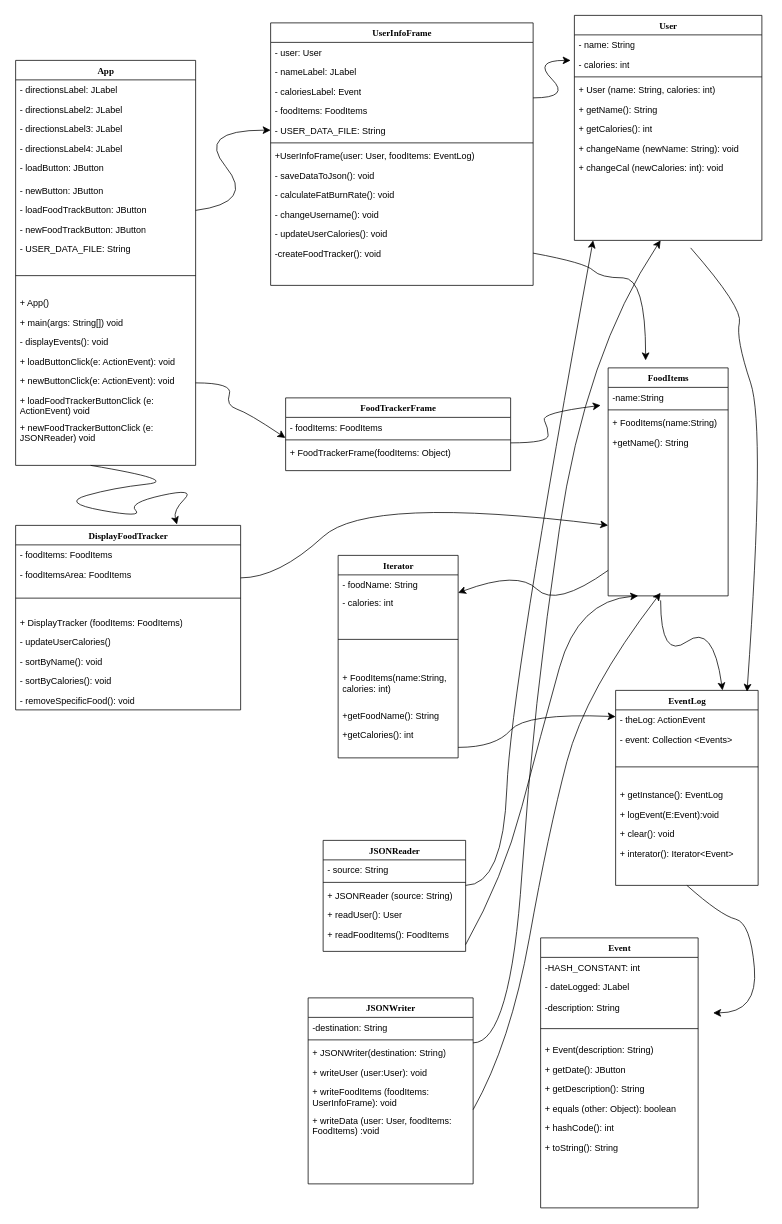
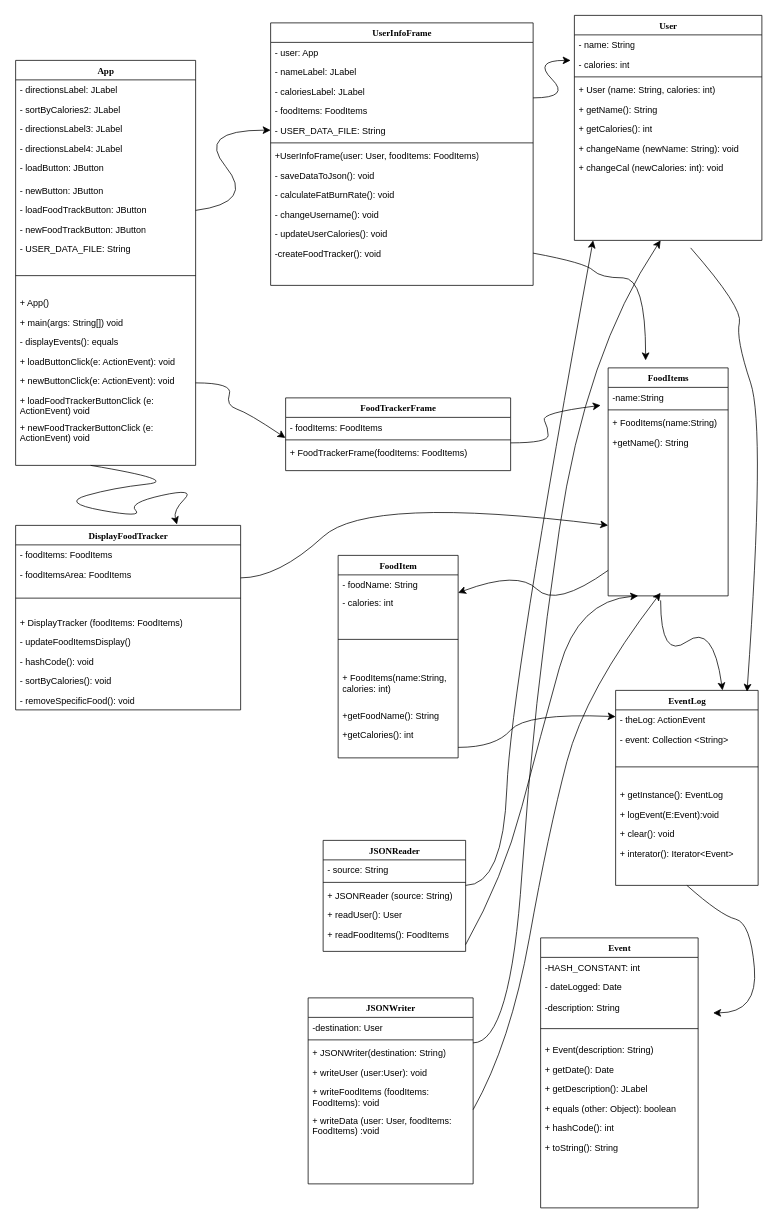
- <mxCell id="21" value="- user: User" style="text;html=1;strokeColor=none;fillColor=none;align=left;verticalAlign=top;spacingLeft=4;spacingRight=4;whiteSpace=wrap;overflow=hidden;rotatable=0;points=[[0,0.5],[1,0.5]];portConstraint=eastwest;" parent="20" vertex="1"><mxGeometry y="26" width="350" height="26" as="geometry" /></mxCell>
+ <mxCell id="21" value="- user: App" style="text;html=1;strokeColor=none;fillColor=none;align=left;verticalAlign=top;spacingLeft=4;spacingRight=4;whiteSpace=wrap;overflow=hidden;rotatable=0;points=[[0,0.5],[1,0.5]];portConstraint=eastwest;" parent="20" vertex="1"><mxGeometry y="26" width="350" height="26" as="geometry" /></mxCell>
- <mxCell id="23" value="- caloriesLabel: Event" style="text;html=1;strokeColor=none;fillColor=none;align=left;verticalAlign=top;spacingLeft=4;spacingRight=4;whiteSpace=wrap;overflow=hidden;rotatable=0;points=[[0,0.5],[1,0.5]];portConstraint=eastwest;" parent="20" vertex="1"><mxGeometry y="78" width="350" height="26" as="geometry" /></mxCell>
+ <mxCell id="23" value="- caloriesLabel: JLabel" style="text;html=1;strokeColor=none;fillColor=none;align=left;verticalAlign=top;spacingLeft=4;spacingRight=4;whiteSpace=wrap;overflow=hidden;rotatable=0;points=[[0,0.5],[1,0.5]];portConstraint=eastwest;" parent="20" vertex="1"><mxGeometry y="78" width="350" height="26" as="geometry" /></mxCell>
- <mxCell id="4" value="- directionsLabel2: JLabel" style="text;html=1;strokeColor=none;fillColor=none;align=left;verticalAlign=top;spacingLeft=4;spacingRight=4;whiteSpace=wrap;overflow=hidden;rotatable=0;points=[[0,0.5],[1,0.5]];portConstraint=eastwest;" parent="2" vertex="1"><mxGeometry y="52" width="240" height="26" as="geometry" /></mxCell>
+ <mxCell id="4" value="- sortByCalories2: JLabel" style="text;html=1;strokeColor=none;fillColor=none;align=left;verticalAlign=top;spacingLeft=4;spacingRight=4;whiteSpace=wrap;overflow=hidden;rotatable=0;points=[[0,0.5],[1,0.5]];portConstraint=eastwest;" parent="2" vertex="1"><mxGeometry y="52" width="240" height="26" as="geometry" /></mxCell>
- <mxCell id="27" value="+UserInfoFrame(user: User, foodItems: EventLog)" style="text;html=1;strokeColor=none;fillColor=none;align=left;verticalAlign=top;spacingLeft=4;spacingRight=4;whiteSpace=wrap;overflow=hidden;rotatable=0;points=[[0,0.5],[1,0.5]];portConstraint=eastwest;" parent="20" vertex="1"><mxGeometry y="164" width="350" height="26" as="geometry" /></mxCell>
+ <mxCell id="27" value="+UserInfoFrame(user: User, foodItems: FoodItems)" style="text;html=1;strokeColor=none;fillColor=none;align=left;verticalAlign=top;spacingLeft=4;spacingRight=4;whiteSpace=wrap;overflow=hidden;rotatable=0;points=[[0,0.5],[1,0.5]];portConstraint=eastwest;" parent="20" vertex="1"><mxGeometry y="164" width="350" height="26" as="geometry" /></mxCell>
- <mxCell id="15" value="- displayEvents(): void" style="text;html=1;strokeColor=none;fillColor=none;align=left;verticalAlign=top;spacingLeft=4;spacingRight=4;whiteSpace=wrap;overflow=hidden;rotatable=0;points=[[0,0.5],[1,0.5]];portConstraint=eastwest;" vertex="1" parent="2"><mxGeometry y="362" width="240" height="26" as="geometry" /></mxCell>
+ <mxCell id="15" value="- displayEvents(): equals" style="text;html=1;strokeColor=none;fillColor=none;align=left;verticalAlign=top;spacingLeft=4;spacingRight=4;whiteSpace=wrap;overflow=hidden;rotatable=0;points=[[0,0.5],[1,0.5]];portConstraint=eastwest;" vertex="1" parent="2"><mxGeometry y="362" width="240" height="26" as="geometry" /></mxCell>
- <mxCell id="19" value="+ newFoodTrackerButtonClick (e: JSONReader) void" style="text;html=1;strokeColor=none;fillColor=none;align=left;verticalAlign=top;spacingLeft=4;spacingRight=4;whiteSpace=wrap;overflow=hidden;rotatable=0;points=[[0,0.5],[1,0.5]];portConstraint=eastwest;" vertex="1" parent="2"><mxGeometry y="476" width="240" height="36" as="geometry" /></mxCell>
+ <mxCell id="19" value="+ newFoodTrackerButtonClick (e: ActionEvent) void" style="text;html=1;strokeColor=none;fillColor=none;align=left;verticalAlign=top;spacingLeft=4;spacingRight=4;whiteSpace=wrap;overflow=hidden;rotatable=0;points=[[0,0.5],[1,0.5]];portConstraint=eastwest;" vertex="1" parent="2"><mxGeometry y="476" width="240" height="36" as="geometry" /></mxCell>
- <mxCell id="36" value="+ FoodTrackerFrame(foodItems: Object)" style="text;html=1;strokeColor=none;fillColor=none;align=left;verticalAlign=top;spacingLeft=4;spacingRight=4;whiteSpace=wrap;overflow=hidden;rotatable=0;points=[[0,0.5],[1,0.5]];portConstraint=eastwest;" vertex="1" parent="33"><mxGeometry y="60" width="300" height="26" as="geometry" /></mxCell>
+ <mxCell id="36" value="+ FoodTrackerFrame(foodItems: FoodItems)" style="text;html=1;strokeColor=none;fillColor=none;align=left;verticalAlign=top;spacingLeft=4;spacingRight=4;whiteSpace=wrap;overflow=hidden;rotatable=0;points=[[0,0.5],[1,0.5]];portConstraint=eastwest;" vertex="1" parent="33"><mxGeometry y="60" width="300" height="26" as="geometry" /></mxCell>
- <mxCell id="92" value="Iterator" style="swimlane;html=1;fontStyle=1;align=center;verticalAlign=top;childLayout=stackLayout;horizontal=1;startSize=26;horizontalStack=0;resizeParent=1;resizeLast=0;collapsible=1;marginBottom=0;swimlaneFillColor=#ffffff;rounded=0;shadow=0;comic=0;labelBackgroundColor=none;strokeWidth=1;fillColor=none;fontFamily=Verdana;fontSize=12" vertex="1" parent="1"><mxGeometry x="450" y="740" width="160" height="270" as="geometry" /></mxCell>
+ <mxCell id="92" value="FoodItem" style="swimlane;html=1;fontStyle=1;align=center;verticalAlign=top;childLayout=stackLayout;horizontal=1;startSize=26;horizontalStack=0;resizeParent=1;resizeLast=0;collapsible=1;marginBottom=0;swimlaneFillColor=#ffffff;rounded=0;shadow=0;comic=0;labelBackgroundColor=none;strokeWidth=1;fillColor=none;fontFamily=Verdana;fontSize=12" vertex="1" parent="1"><mxGeometry x="450" y="740" width="160" height="270" as="geometry" /></mxCell>
- <mxCell id="88" value="- updateUserCalories()" style="text;html=1;strokeColor=none;fillColor=none;align=left;verticalAlign=top;spacingLeft=4;spacingRight=4;whiteSpace=wrap;overflow=hidden;rotatable=0;points=[[0,0.5],[1,0.5]];portConstraint=eastwest;" vertex="1" parent="83"><mxGeometry y="142" width="300" height="26" as="geometry" /></mxCell>
+ <mxCell id="88" value="- updateFoodItemsDisplay()" style="text;html=1;strokeColor=none;fillColor=none;align=left;verticalAlign=top;spacingLeft=4;spacingRight=4;whiteSpace=wrap;overflow=hidden;rotatable=0;points=[[0,0.5],[1,0.5]];portConstraint=eastwest;" vertex="1" parent="83"><mxGeometry y="142" width="300" height="26" as="geometry" /></mxCell>
- <mxCell id="89" value="- sortByName(): void" style="text;html=1;strokeColor=none;fillColor=none;align=left;verticalAlign=top;spacingLeft=4;spacingRight=4;whiteSpace=wrap;overflow=hidden;rotatable=0;points=[[0,0.5],[1,0.5]];portConstraint=eastwest;" vertex="1" parent="83"><mxGeometry y="168" width="300" height="26" as="geometry" /></mxCell>
+ <mxCell id="89" value="- hashCode(): void" style="text;html=1;strokeColor=none;fillColor=none;align=left;verticalAlign=top;spacingLeft=4;spacingRight=4;whiteSpace=wrap;overflow=hidden;rotatable=0;points=[[0,0.5],[1,0.5]];portConstraint=eastwest;" vertex="1" parent="83"><mxGeometry y="168" width="300" height="26" as="geometry" /></mxCell>
- <mxCell id="77" value="- event: Collection &amp;lt;Events&amp;gt;" style="text;html=1;strokeColor=none;fillColor=none;align=left;verticalAlign=top;spacingLeft=4;spacingRight=4;whiteSpace=wrap;overflow=hidden;rotatable=0;points=[[0,0.5],[1,0.5]];portConstraint=eastwest;" vertex="1" parent="75"><mxGeometry y="52" width="190" height="26" as="geometry" /></mxCell>
+ <mxCell id="77" value="- event: Collection &amp;lt;String&amp;gt;" style="text;html=1;strokeColor=none;fillColor=none;align=left;verticalAlign=top;spacingLeft=4;spacingRight=4;whiteSpace=wrap;overflow=hidden;rotatable=0;points=[[0,0.5],[1,0.5]];portConstraint=eastwest;" vertex="1" parent="75"><mxGeometry y="52" width="190" height="26" as="geometry" /></mxCell>
- <mxCell id="66" value="- dateLogged: JLabel" style="text;html=1;strokeColor=none;fillColor=none;align=left;verticalAlign=top;spacingLeft=4;spacingRight=4;whiteSpace=wrap;overflow=hidden;rotatable=0;points=[[0,0.5],[1,0.5]];portConstraint=eastwest;" parent="64" vertex="1"><mxGeometry y="52" width="210" height="28" as="geometry" /></mxCell>
+ <mxCell id="66" value="- dateLogged: Date" style="text;html=1;strokeColor=none;fillColor=none;align=left;verticalAlign=top;spacingLeft=4;spacingRight=4;whiteSpace=wrap;overflow=hidden;rotatable=0;points=[[0,0.5],[1,0.5]];portConstraint=eastwest;" parent="64" vertex="1"><mxGeometry y="52" width="210" height="28" as="geometry" /></mxCell>
- <mxCell id="58" value="-destination: String" style="text;html=1;strokeColor=none;fillColor=none;align=left;verticalAlign=top;spacingLeft=4;spacingRight=4;whiteSpace=wrap;overflow=hidden;rotatable=0;points=[[0,0.5],[1,0.5]];portConstraint=eastwest;" parent="57" vertex="1"><mxGeometry y="26" width="220" height="26" as="geometry" /></mxCell>
+ <mxCell id="58" value="-destination: User" style="text;html=1;strokeColor=none;fillColor=none;align=left;verticalAlign=top;spacingLeft=4;spacingRight=4;whiteSpace=wrap;overflow=hidden;rotatable=0;points=[[0,0.5],[1,0.5]];portConstraint=eastwest;" parent="57" vertex="1"><mxGeometry y="26" width="220" height="26" as="geometry" /></mxCell>
- <mxCell id="70" value="+ getDate(): JButton" style="text;html=1;strokeColor=none;fillColor=none;align=left;verticalAlign=top;spacingLeft=4;spacingRight=4;whiteSpace=wrap;overflow=hidden;rotatable=0;points=[[0,0.5],[1,0.5]];portConstraint=eastwest;" vertex="1" parent="64"><mxGeometry y="162" width="210" height="26" as="geometry" /></mxCell>
+ <mxCell id="70" value="+ getDate(): Date" style="text;html=1;strokeColor=none;fillColor=none;align=left;verticalAlign=top;spacingLeft=4;spacingRight=4;whiteSpace=wrap;overflow=hidden;rotatable=0;points=[[0,0.5],[1,0.5]];portConstraint=eastwest;" vertex="1" parent="64"><mxGeometry y="162" width="210" height="26" as="geometry" /></mxCell>
- <mxCell id="71" value="+ getDescription(): String" style="text;html=1;strokeColor=none;fillColor=none;align=left;verticalAlign=top;spacingLeft=4;spacingRight=4;whiteSpace=wrap;overflow=hidden;rotatable=0;points=[[0,0.5],[1,0.5]];portConstraint=eastwest;" vertex="1" parent="64"><mxGeometry y="188" width="210" height="26" as="geometry" /></mxCell>
+ <mxCell id="71" value="+ getDescription(): JLabel" style="text;html=1;strokeColor=none;fillColor=none;align=left;verticalAlign=top;spacingLeft=4;spacingRight=4;whiteSpace=wrap;overflow=hidden;rotatable=0;points=[[0,0.5],[1,0.5]];portConstraint=eastwest;" vertex="1" parent="64"><mxGeometry y="188" width="210" height="26" as="geometry" /></mxCell>
- <mxCell id="62" value="+ writeFoodItems (foodItems: UserInfoFrame): void" style="text;html=1;strokeColor=none;fillColor=none;align=left;verticalAlign=top;spacingLeft=4;spacingRight=4;whiteSpace=wrap;overflow=hidden;rotatable=0;points=[[0,0.5],[1,0.5]];portConstraint=eastwest;" vertex="1" parent="57"><mxGeometry y="112" width="220" height="38" as="geometry" /></mxCell>
+ <mxCell id="62" value="+ writeFoodItems (foodItems: FoodItems): void" style="text;html=1;strokeColor=none;fillColor=none;align=left;verticalAlign=top;spacingLeft=4;spacingRight=4;whiteSpace=wrap;overflow=hidden;rotatable=0;points=[[0,0.5],[1,0.5]];portConstraint=eastwest;" vertex="1" parent="57"><mxGeometry y="112" width="220" height="38" as="geometry" /></mxCell>
